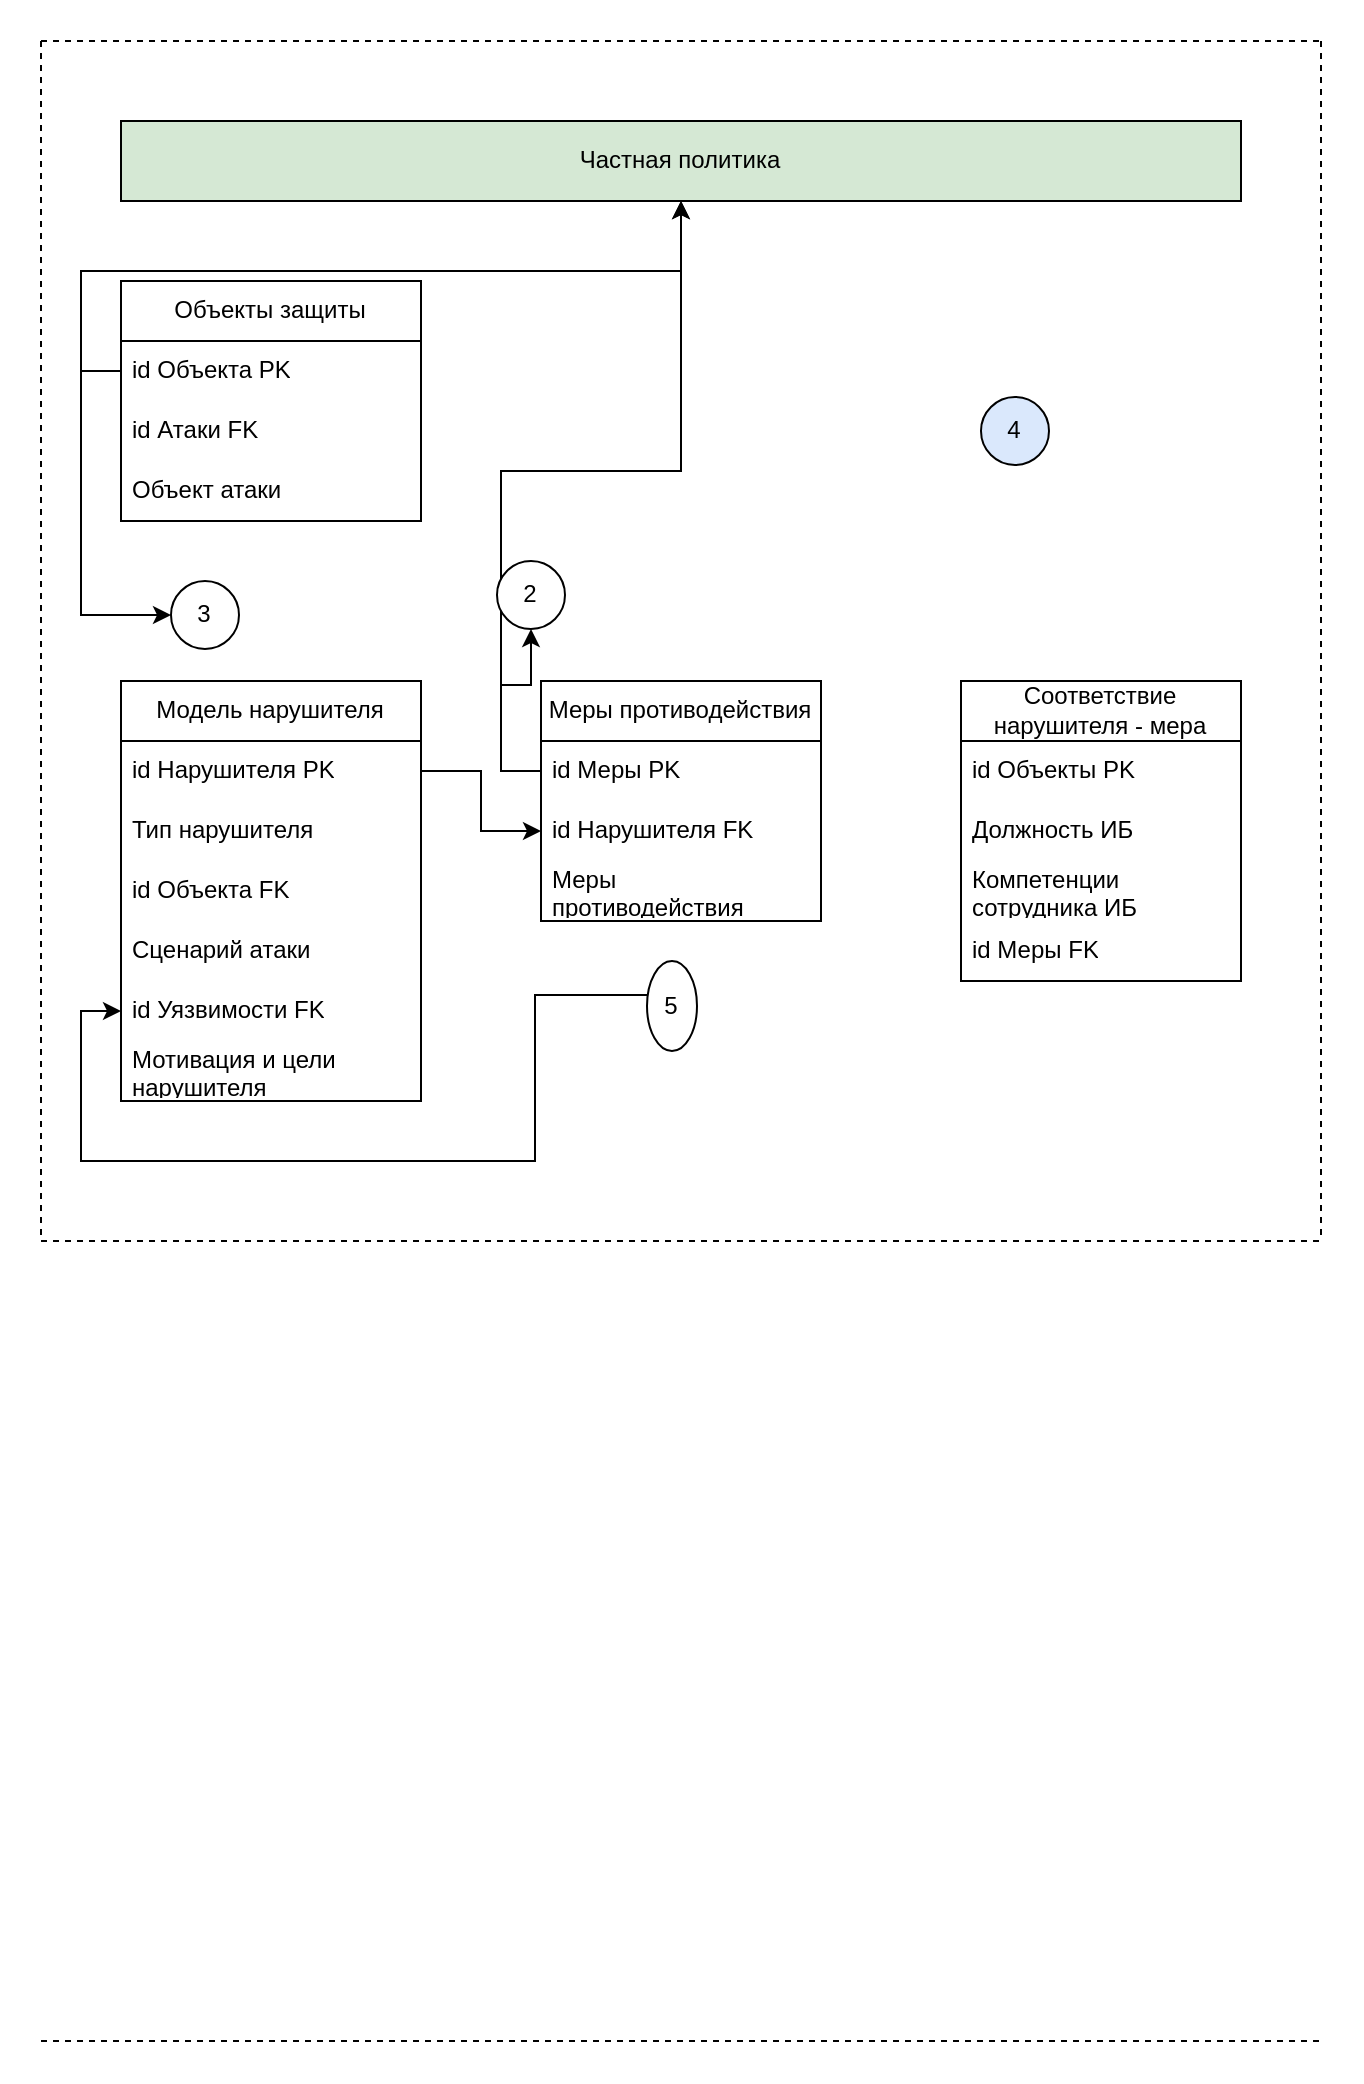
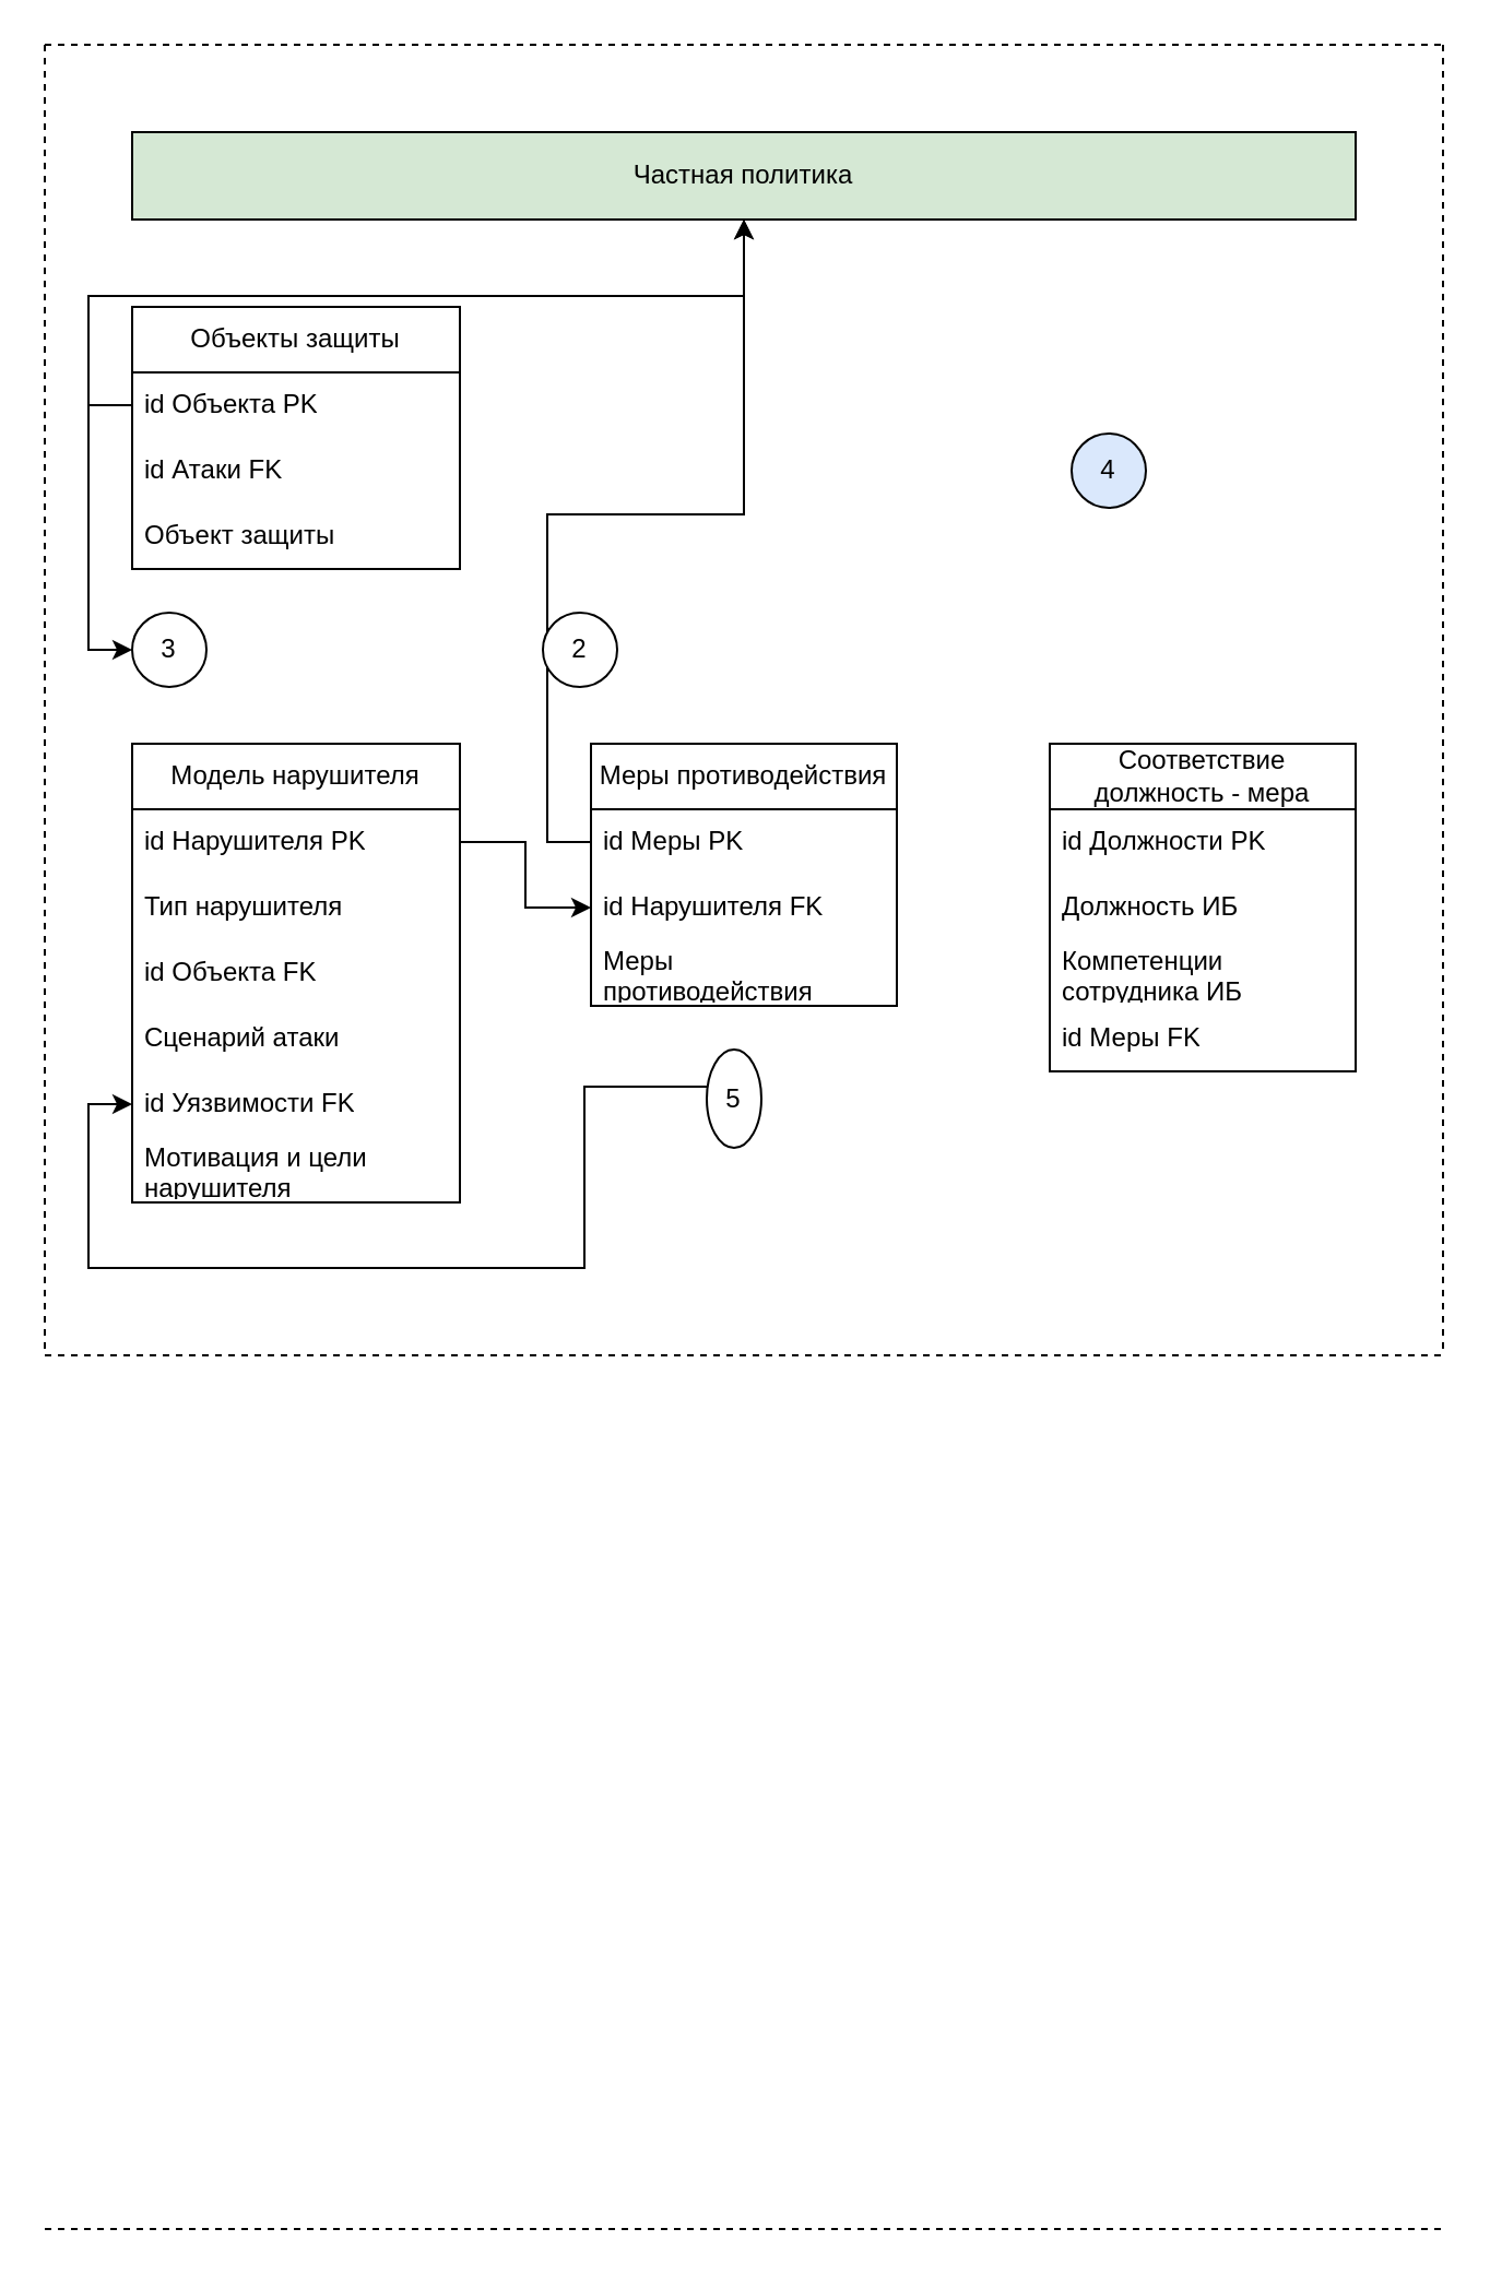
- <mxCell id="5" value="Объект атаки" style="text;strokeColor=none;fillColor=none;align=left;verticalAlign=middle;spacingLeft=4;spacingRight=4;overflow=hidden;points=[[0,0.5],[1,0.5]];portConstraint=eastwest;rotatable=0;whiteSpace=wrap;html=1;" parent="2" vertex="1"><mxGeometry y="90" width="150" height="30" as="geometry" /></mxCell>
+ <mxCell id="5" value="Объект защиты" style="text;strokeColor=none;fillColor=none;align=left;verticalAlign=middle;spacingLeft=4;spacingRight=4;overflow=hidden;points=[[0,0.5],[1,0.5]];portConstraint=eastwest;rotatable=0;whiteSpace=wrap;html=1;" parent="2" vertex="1"><mxGeometry y="90" width="150" height="30" as="geometry" /></mxCell>
- <mxCell id="31" value="3" style="ellipse;whiteSpace=wrap;html=1;aspect=fixed;" parent="1" vertex="1"><mxGeometry x="85" y="290" width="34" height="34" as="geometry" /></mxCell>
+ <mxCell id="31" value="3" style="ellipse;whiteSpace=wrap;html=1;aspect=fixed;" parent="1" vertex="1"><mxGeometry x="60" y="280" width="34" height="34" as="geometry" /></mxCell>
- <mxCell id="34" style="edgeStyle=orthogonalEdgeStyle;rounded=0;orthogonalLoop=1;jettySize=auto;html=1;exitX=0;exitY=0.5;exitDx=0;exitDy=0;entryX=0.5;entryY=1;entryDx=0;entryDy=0;" parent="1" source="14" target="33" edge="1"><mxGeometry relative="1" as="geometry" /></mxCell>
- <mxCell id="22" value="Соответствие нарушителя - мера" style="swimlane;fontStyle=0;childLayout=stackLayout;horizontal=1;startSize=30;horizontalStack=0;resizeParent=1;resizeParentMax=0;resizeLast=0;collapsible=1;marginBottom=0;whiteSpace=wrap;html=1;" parent="1" vertex="1"><mxGeometry x="480" y="340" width="140" height="150" as="geometry" /></mxCell>
+ <mxCell id="22" value="Соответствие должность - мера" style="swimlane;fontStyle=0;childLayout=stackLayout;horizontal=1;startSize=30;horizontalStack=0;resizeParent=1;resizeParentMax=0;resizeLast=0;collapsible=1;marginBottom=0;whiteSpace=wrap;html=1;" parent="1" vertex="1"><mxGeometry x="480" y="340" width="140" height="150" as="geometry" /></mxCell>
- <mxCell id="23" value="id Объекты PK" style="text;strokeColor=none;fillColor=none;align=left;verticalAlign=middle;spacingLeft=4;spacingRight=4;overflow=hidden;points=[[0,0.5],[1,0.5]];portConstraint=eastwest;rotatable=0;whiteSpace=wrap;html=1;" parent="22" vertex="1"><mxGeometry y="30" width="140" height="30" as="geometry" /></mxCell>
+ <mxCell id="23" value="id Должности PK" style="text;strokeColor=none;fillColor=none;align=left;verticalAlign=middle;spacingLeft=4;spacingRight=4;overflow=hidden;points=[[0,0.5],[1,0.5]];portConstraint=eastwest;rotatable=0;whiteSpace=wrap;html=1;" parent="22" vertex="1"><mxGeometry y="30" width="140" height="30" as="geometry" /></mxCell>
